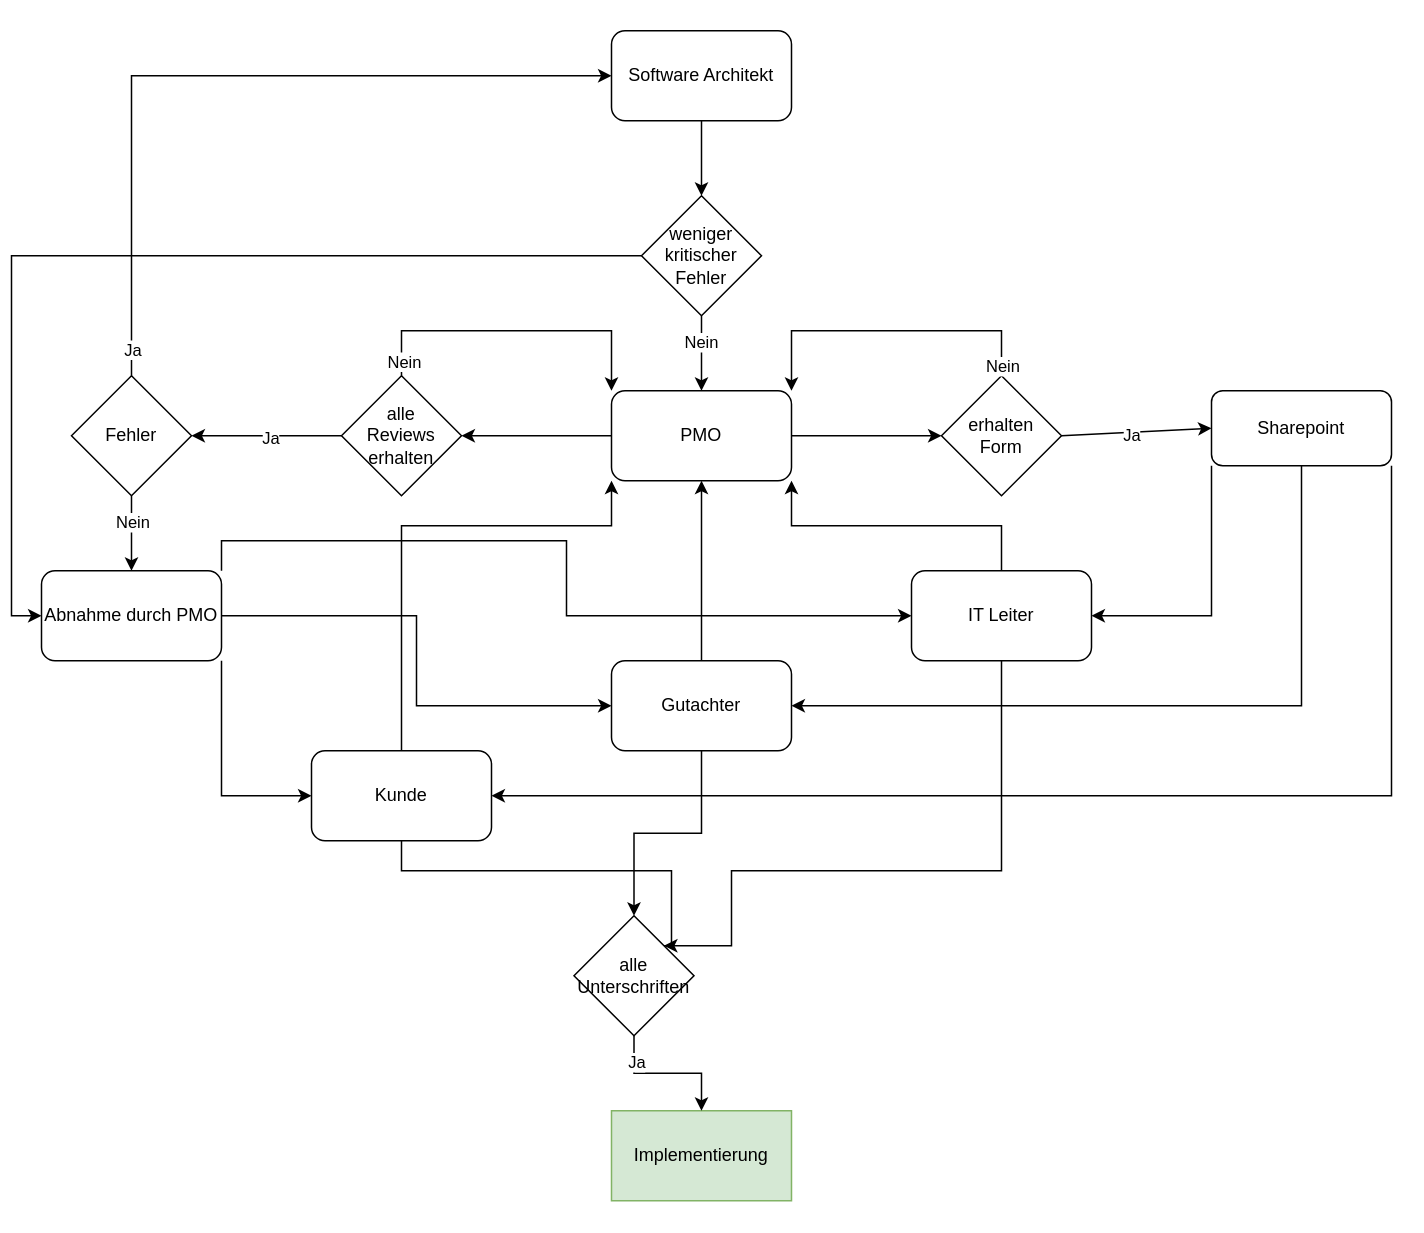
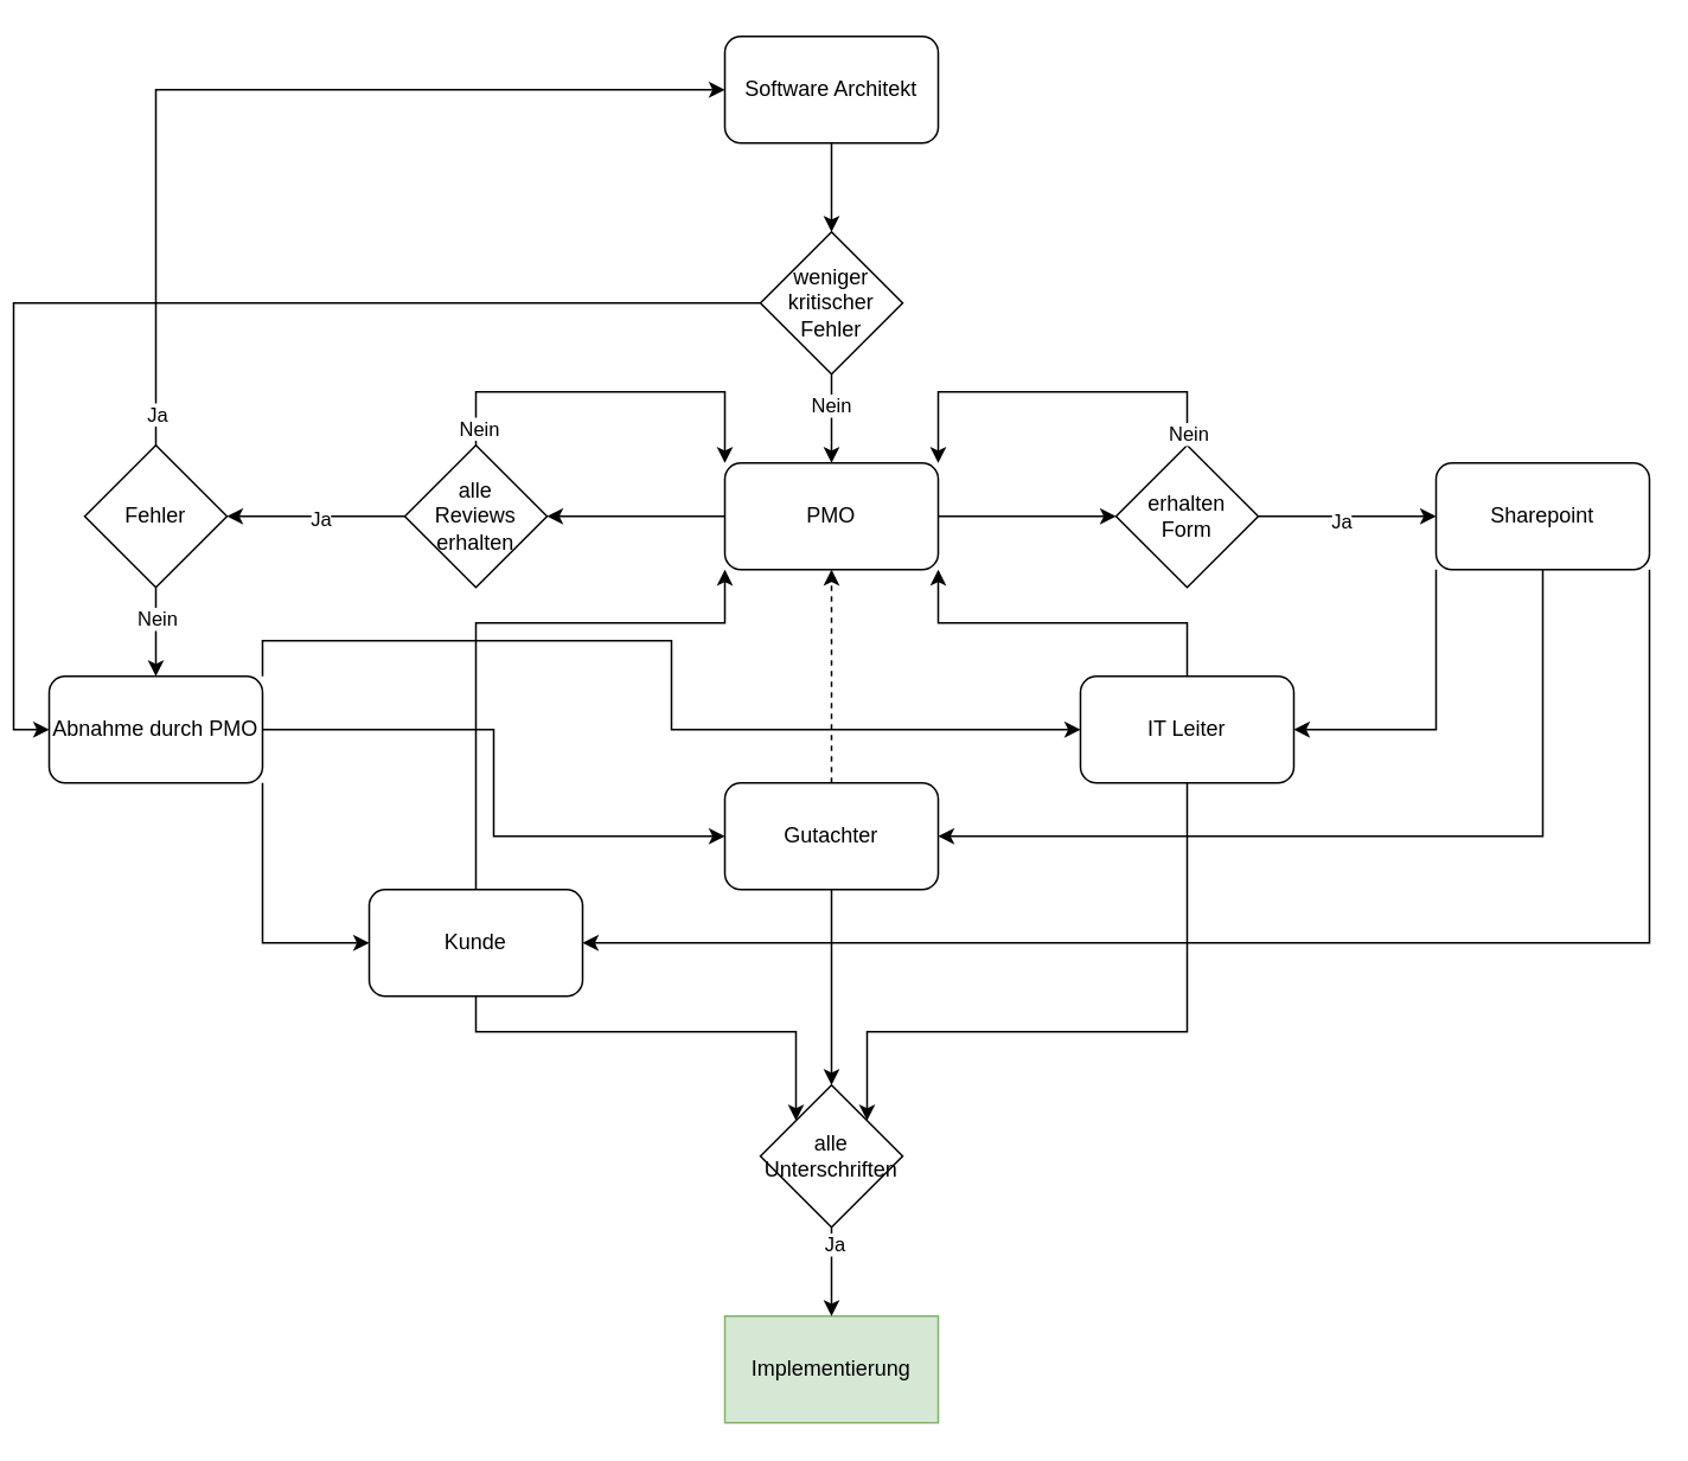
- <mxCell id="9" value="Sharepoint" style="rounded=1;whiteSpace=wrap;html=1;" vertex="1" parent="1"><mxGeometry x="800" y="260" width="120" height="50" as="geometry" /></mxCell>
+ <mxCell id="9" value="Sharepoint" style="rounded=1;whiteSpace=wrap;html=1;" vertex="1" parent="1"><mxGeometry x="800" y="260" width="120" height="60" as="geometry" /></mxCell>
- <mxCell id="18" style="edgeStyle=orthogonalEdgeStyle;rounded=0;orthogonalLoop=1;jettySize=auto;html=1;exitX=0.5;exitY=0;exitDx=0;exitDy=0;entryX=0.5;entryY=1;entryDx=0;entryDy=0;" edge="1" parent="1" source="20" target="5"><mxGeometry relative="1" as="geometry" /></mxCell>
+ <mxCell id="18" style="edgeStyle=orthogonalEdgeStyle;rounded=0;orthogonalLoop=1;jettySize=auto;html=1;exitX=0.5;exitY=0;exitDx=0;exitDy=0;entryX=0.5;entryY=1;entryDx=0;entryDy=0;dashed=1;" edge="1" parent="1" source="20" target="5"><mxGeometry relative="1" as="geometry" /></mxCell>
- <mxCell id="46" value="alle&lt;div&gt;Unterschriften&lt;/div&gt;" style="rhombus;whiteSpace=wrap;html=1;" vertex="1" parent="1"><mxGeometry x="375" y="610" width="80" height="80" as="geometry" /></mxCell>
+ <mxCell id="46" value="alle&lt;div&gt;Unterschriften&lt;/div&gt;" style="rhombus;whiteSpace=wrap;html=1;" vertex="1" parent="1"><mxGeometry x="420" y="610" width="80" height="80" as="geometry" /></mxCell>
